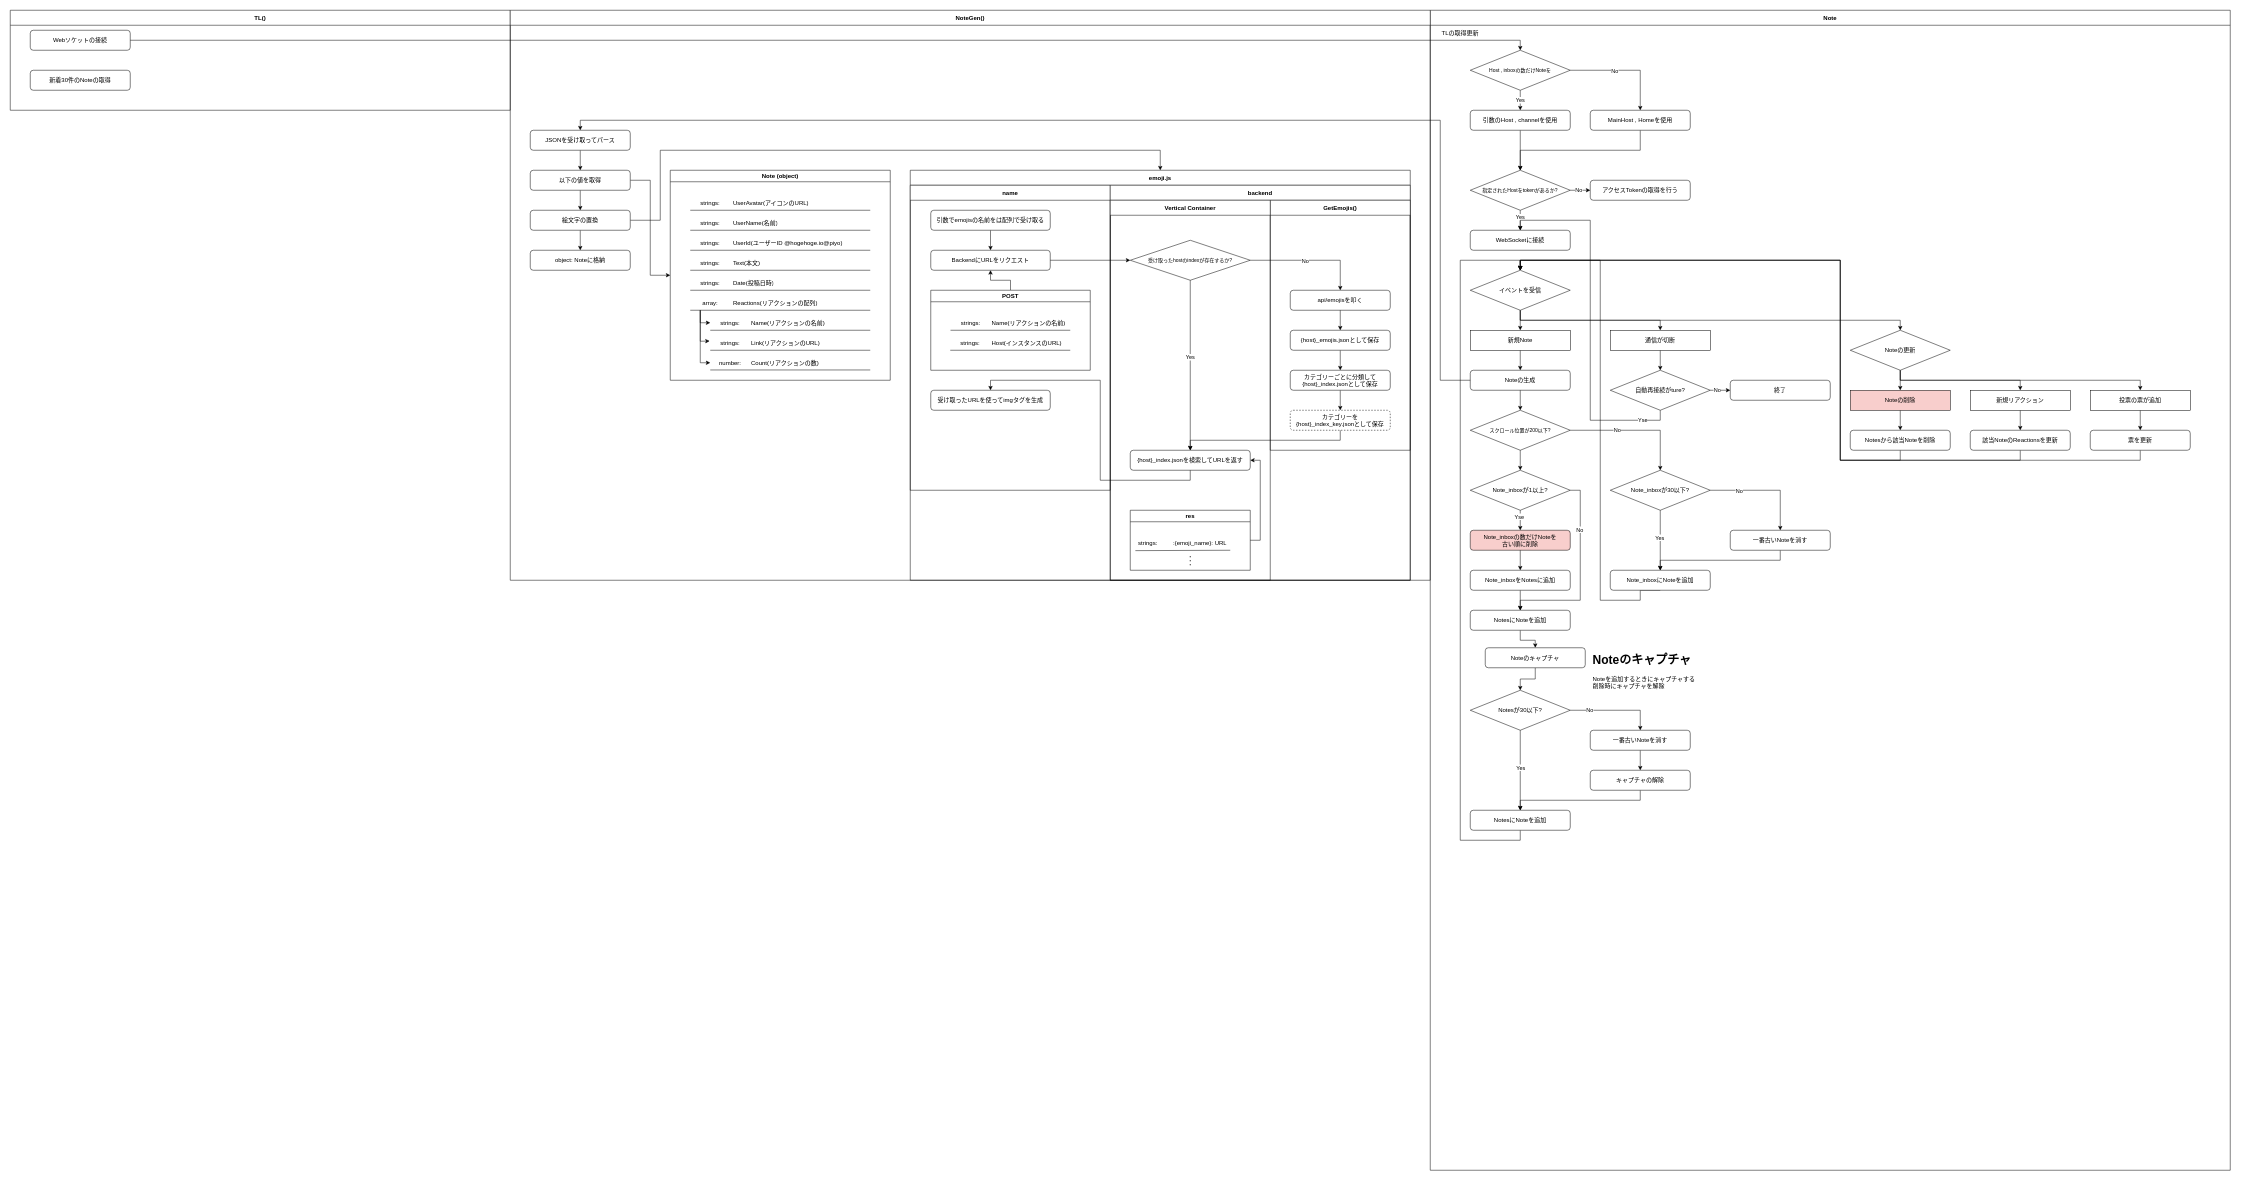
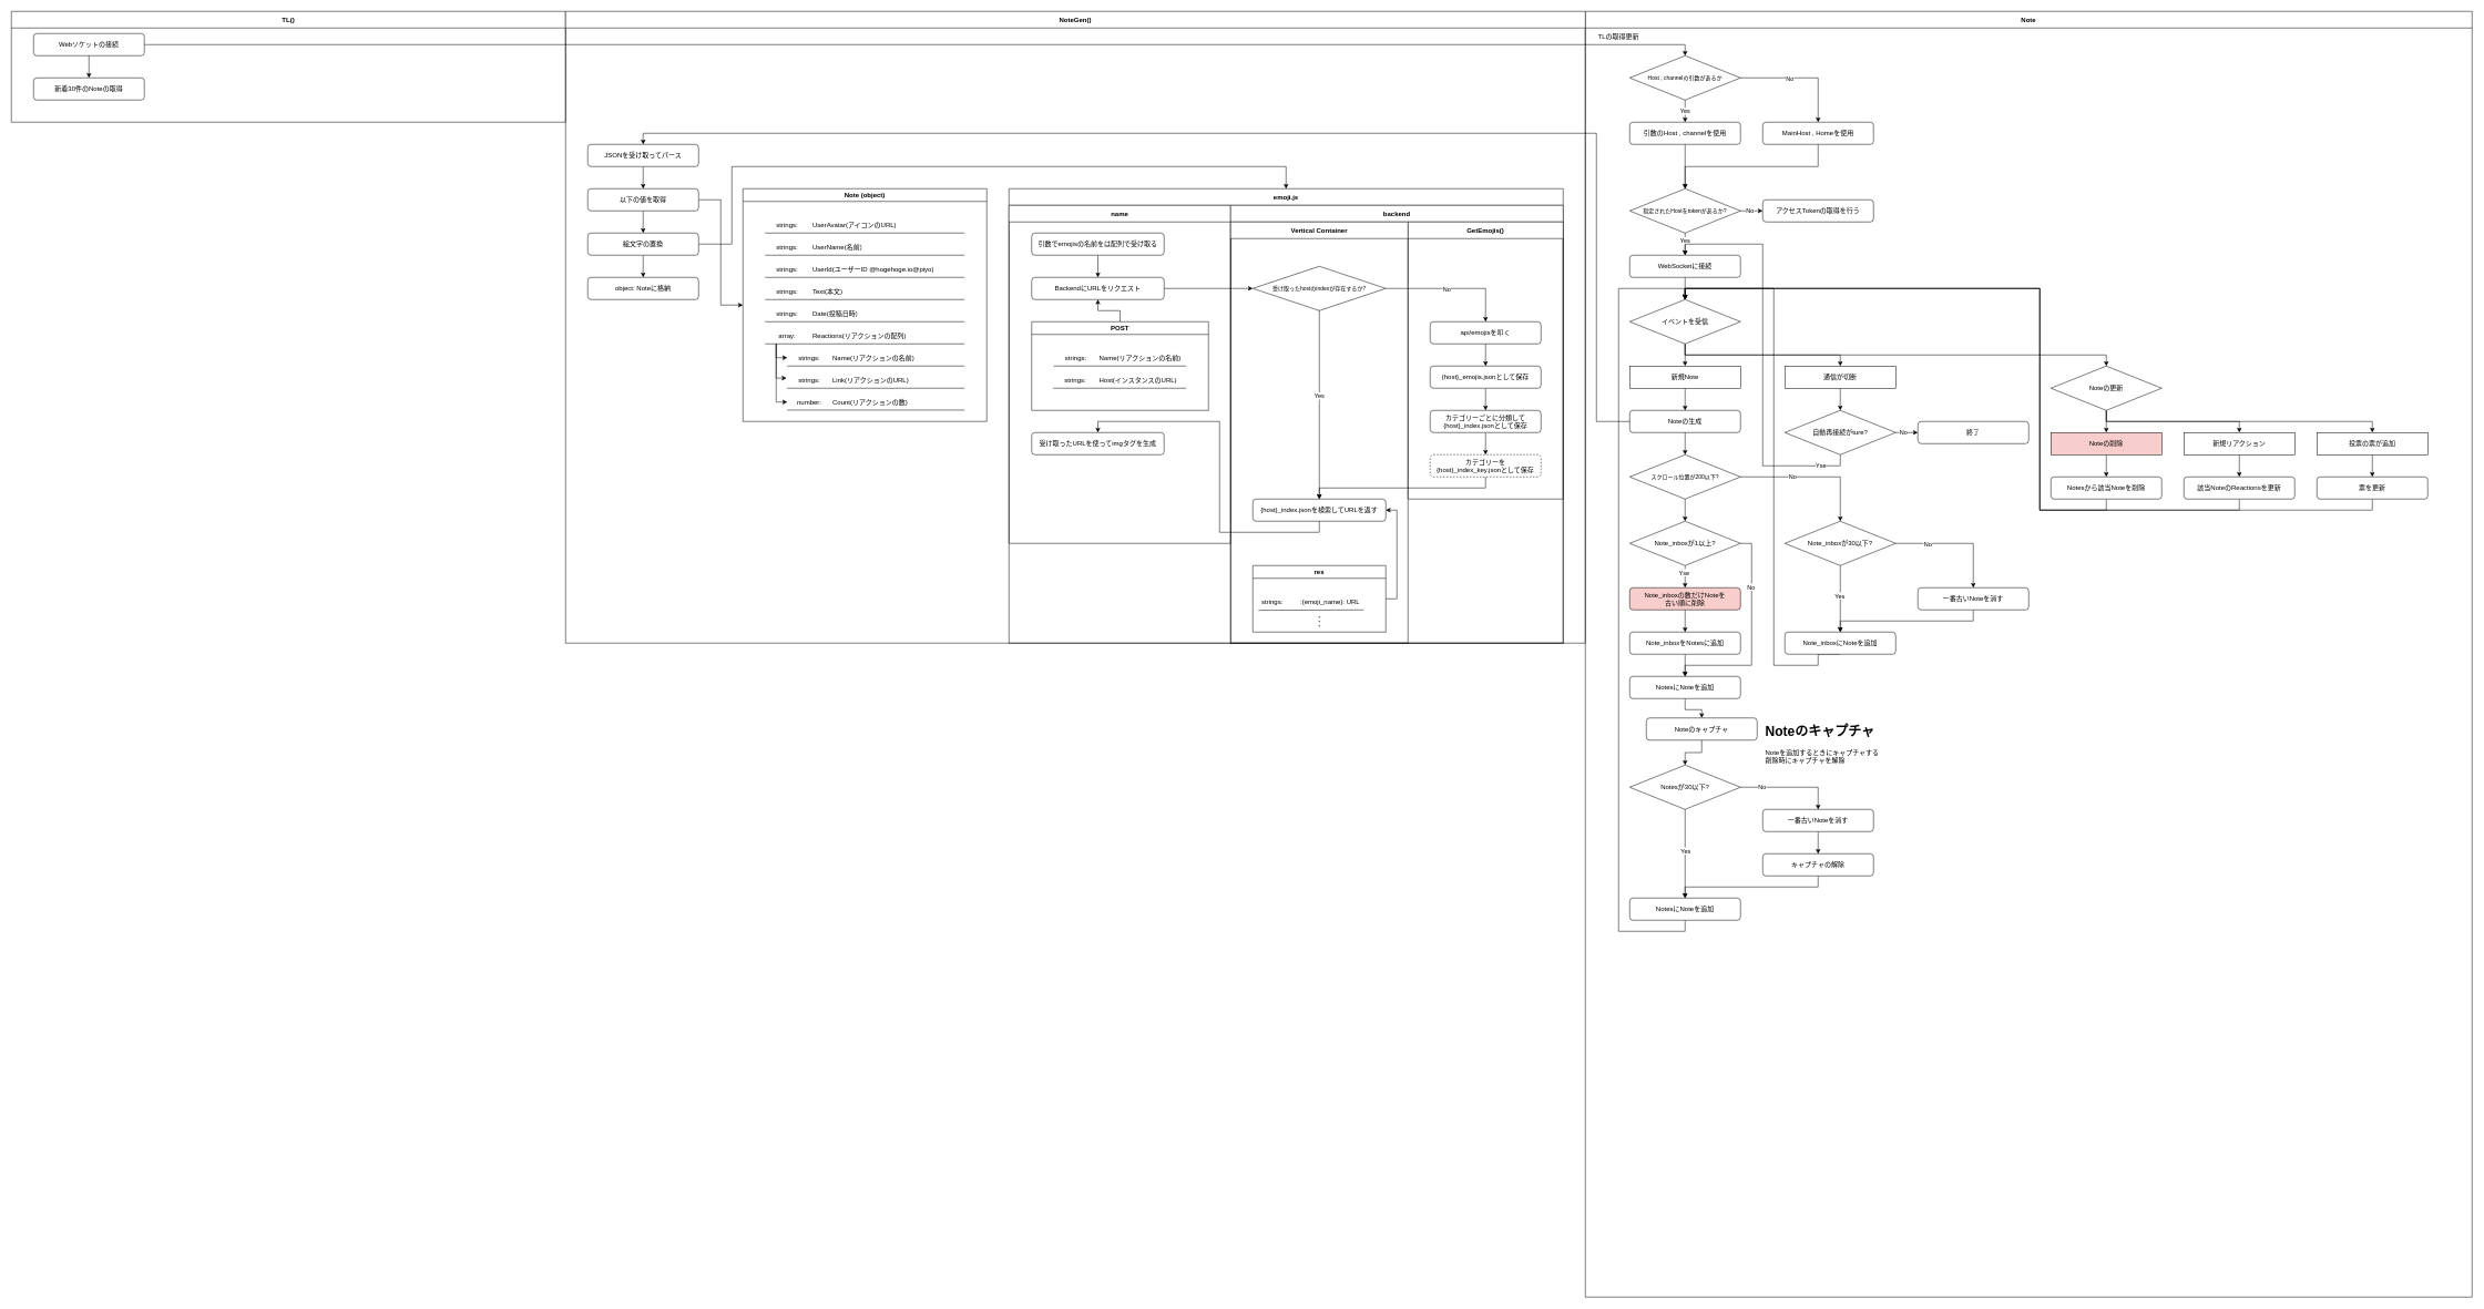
+ <mxCell id="98" style="edgeStyle=orthogonalEdgeStyle;rounded=0;orthogonalLoop=1;jettySize=auto;html=1;exitX=0.5;exitY=1;exitDx=0;exitDy=0;entryX=0.5;entryY=0;entryDx=0;entryDy=0;" edge="1" parent="95" source="96" target="97"><mxGeometry relative="1" as="geometry" /></mxCell>
- <mxCell id="11" value="&lt;font style=&quot;font-size: 10px;&quot;&gt;Host , inboxの数だけNoteを&lt;/font&gt;" style="rhombus;whiteSpace=wrap;html=1;" vertex="1" parent="6"><mxGeometry x="80" y="80" width="200" height="80" as="geometry" /></mxCell>
+ <mxCell id="11" value="&lt;font style=&quot;font-size: 10px;&quot;&gt;Host , channelの引数があるか&lt;/font&gt;" style="rhombus;whiteSpace=wrap;html=1;" vertex="1" parent="6"><mxGeometry x="80" y="80" width="200" height="80" as="geometry" /></mxCell>
+ <mxCell id="22" style="edgeStyle=orthogonalEdgeStyle;rounded=0;orthogonalLoop=1;jettySize=auto;html=1;exitX=0.5;exitY=1;exitDx=0;exitDy=0;entryX=0.5;entryY=0;entryDx=0;entryDy=0;" edge="1" parent="6" source="23" target="27"><mxGeometry relative="1" as="geometry" /></mxCell>
